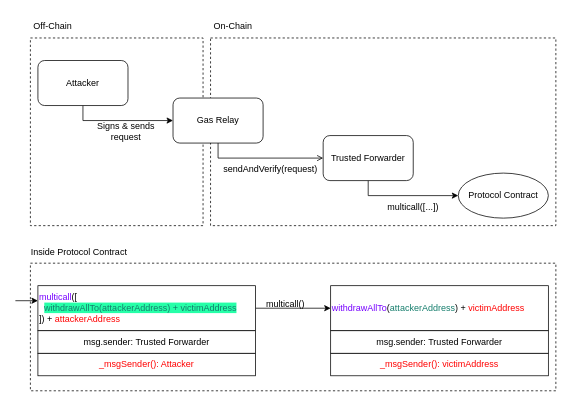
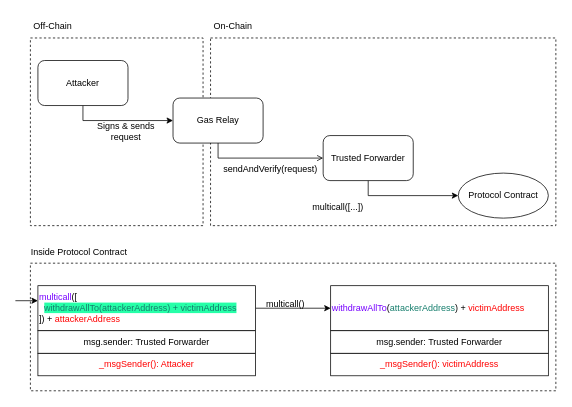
- <mxCell id="16" value="multicall([...])" style="text;html=1;strokeColor=none;fillColor=none;align=center;verticalAlign=middle;whiteSpace=wrap;rounded=0;" vertex="1" parent="1"><mxGeometry x="520" y="260" width="60" height="30" as="geometry" /></mxCell>
+ <mxCell id="16" value="multicall([...])" style="text;html=1;strokeColor=none;fillColor=none;align=center;verticalAlign=middle;whiteSpace=wrap;rounded=0;" vertex="1" parent="1"><mxGeometry x="420" y="260" width="60" height="30" as="geometry" /></mxCell>
